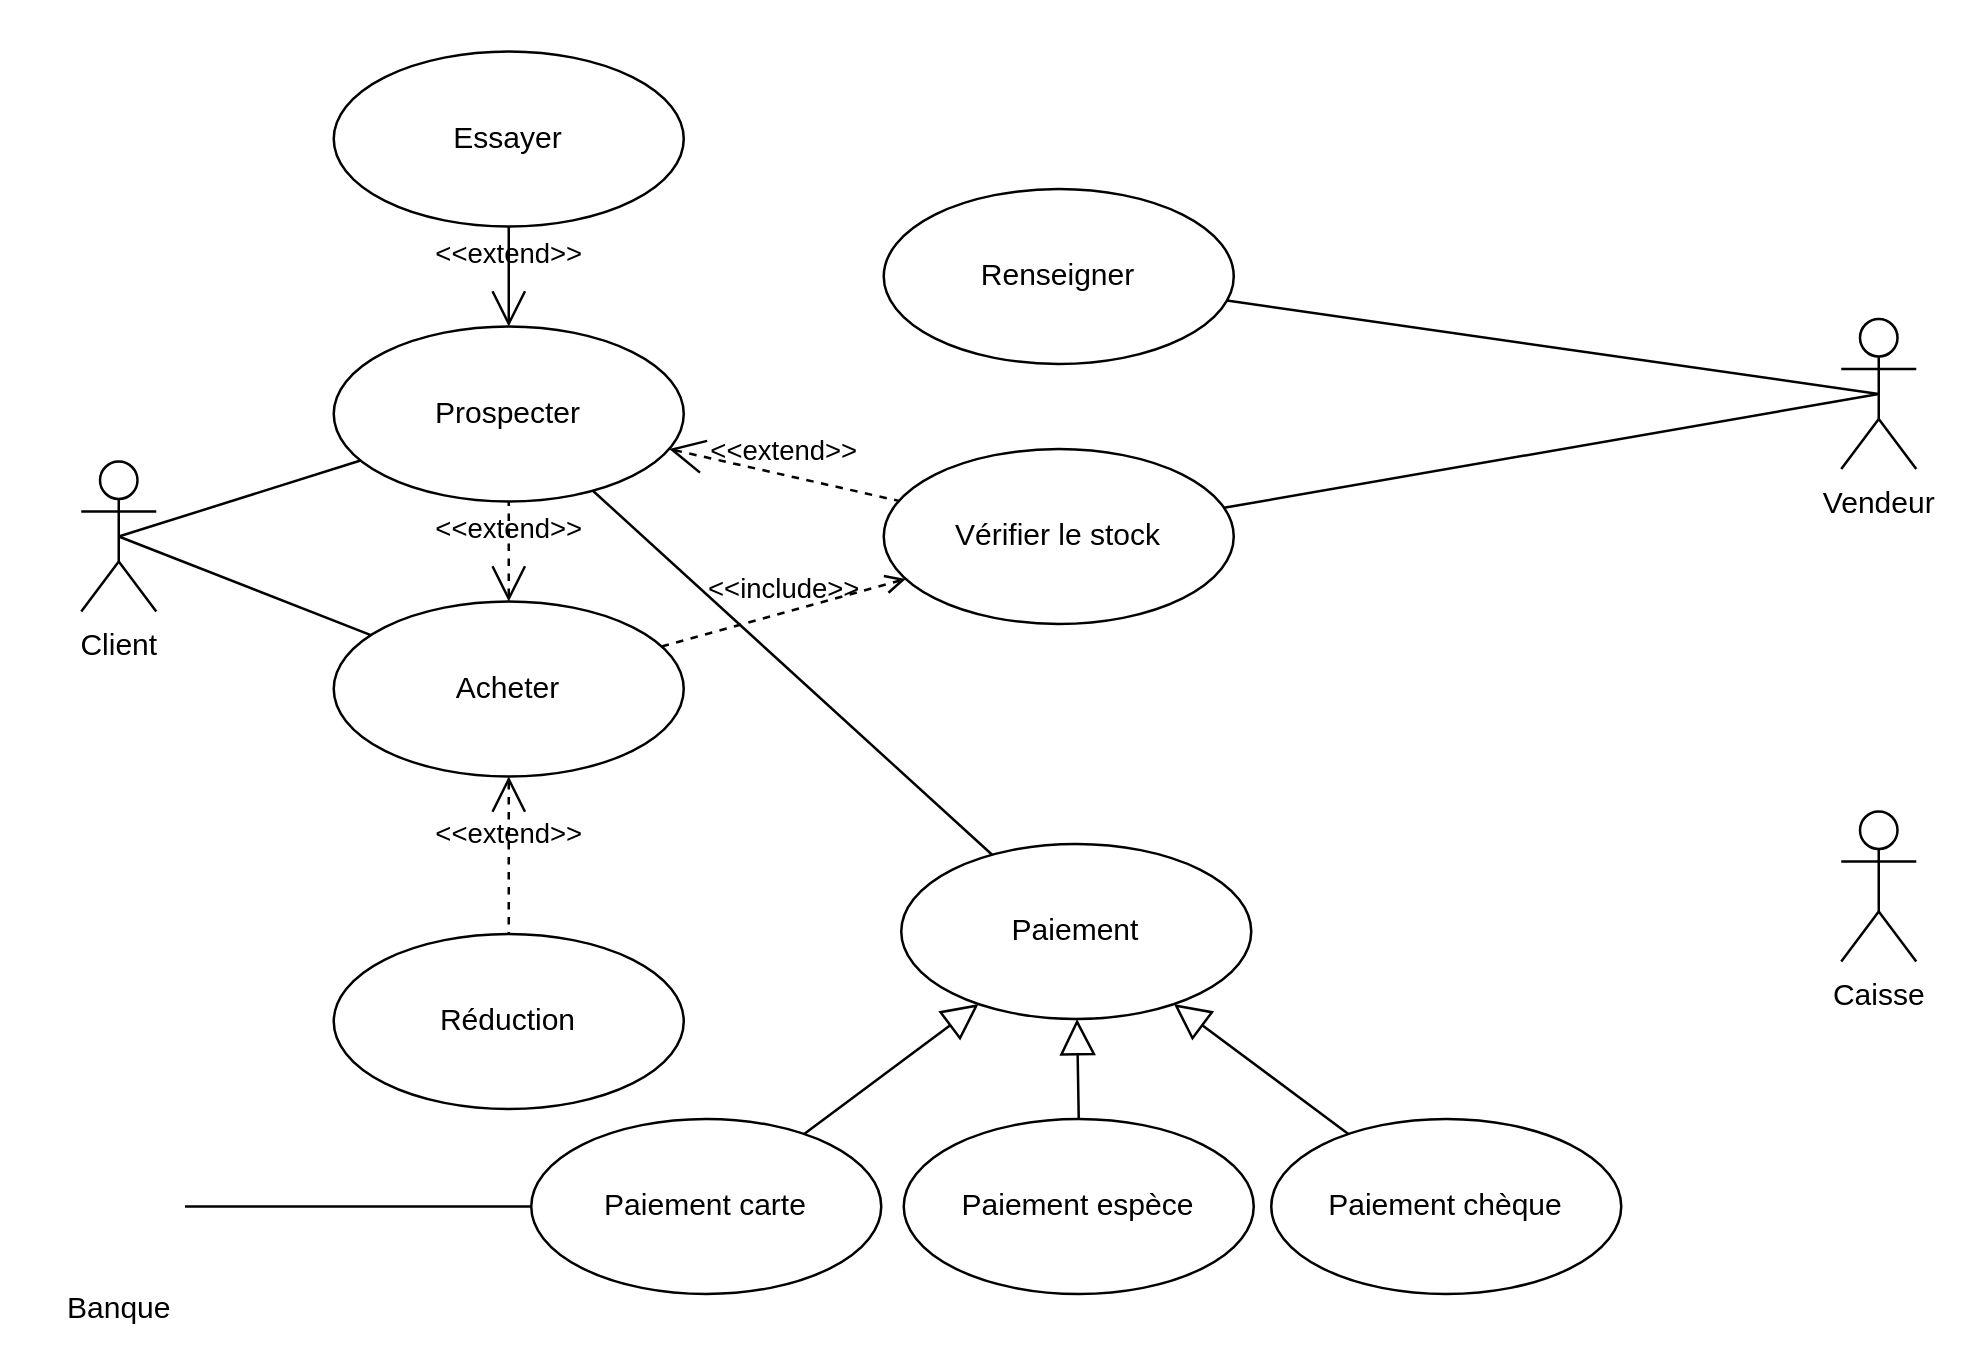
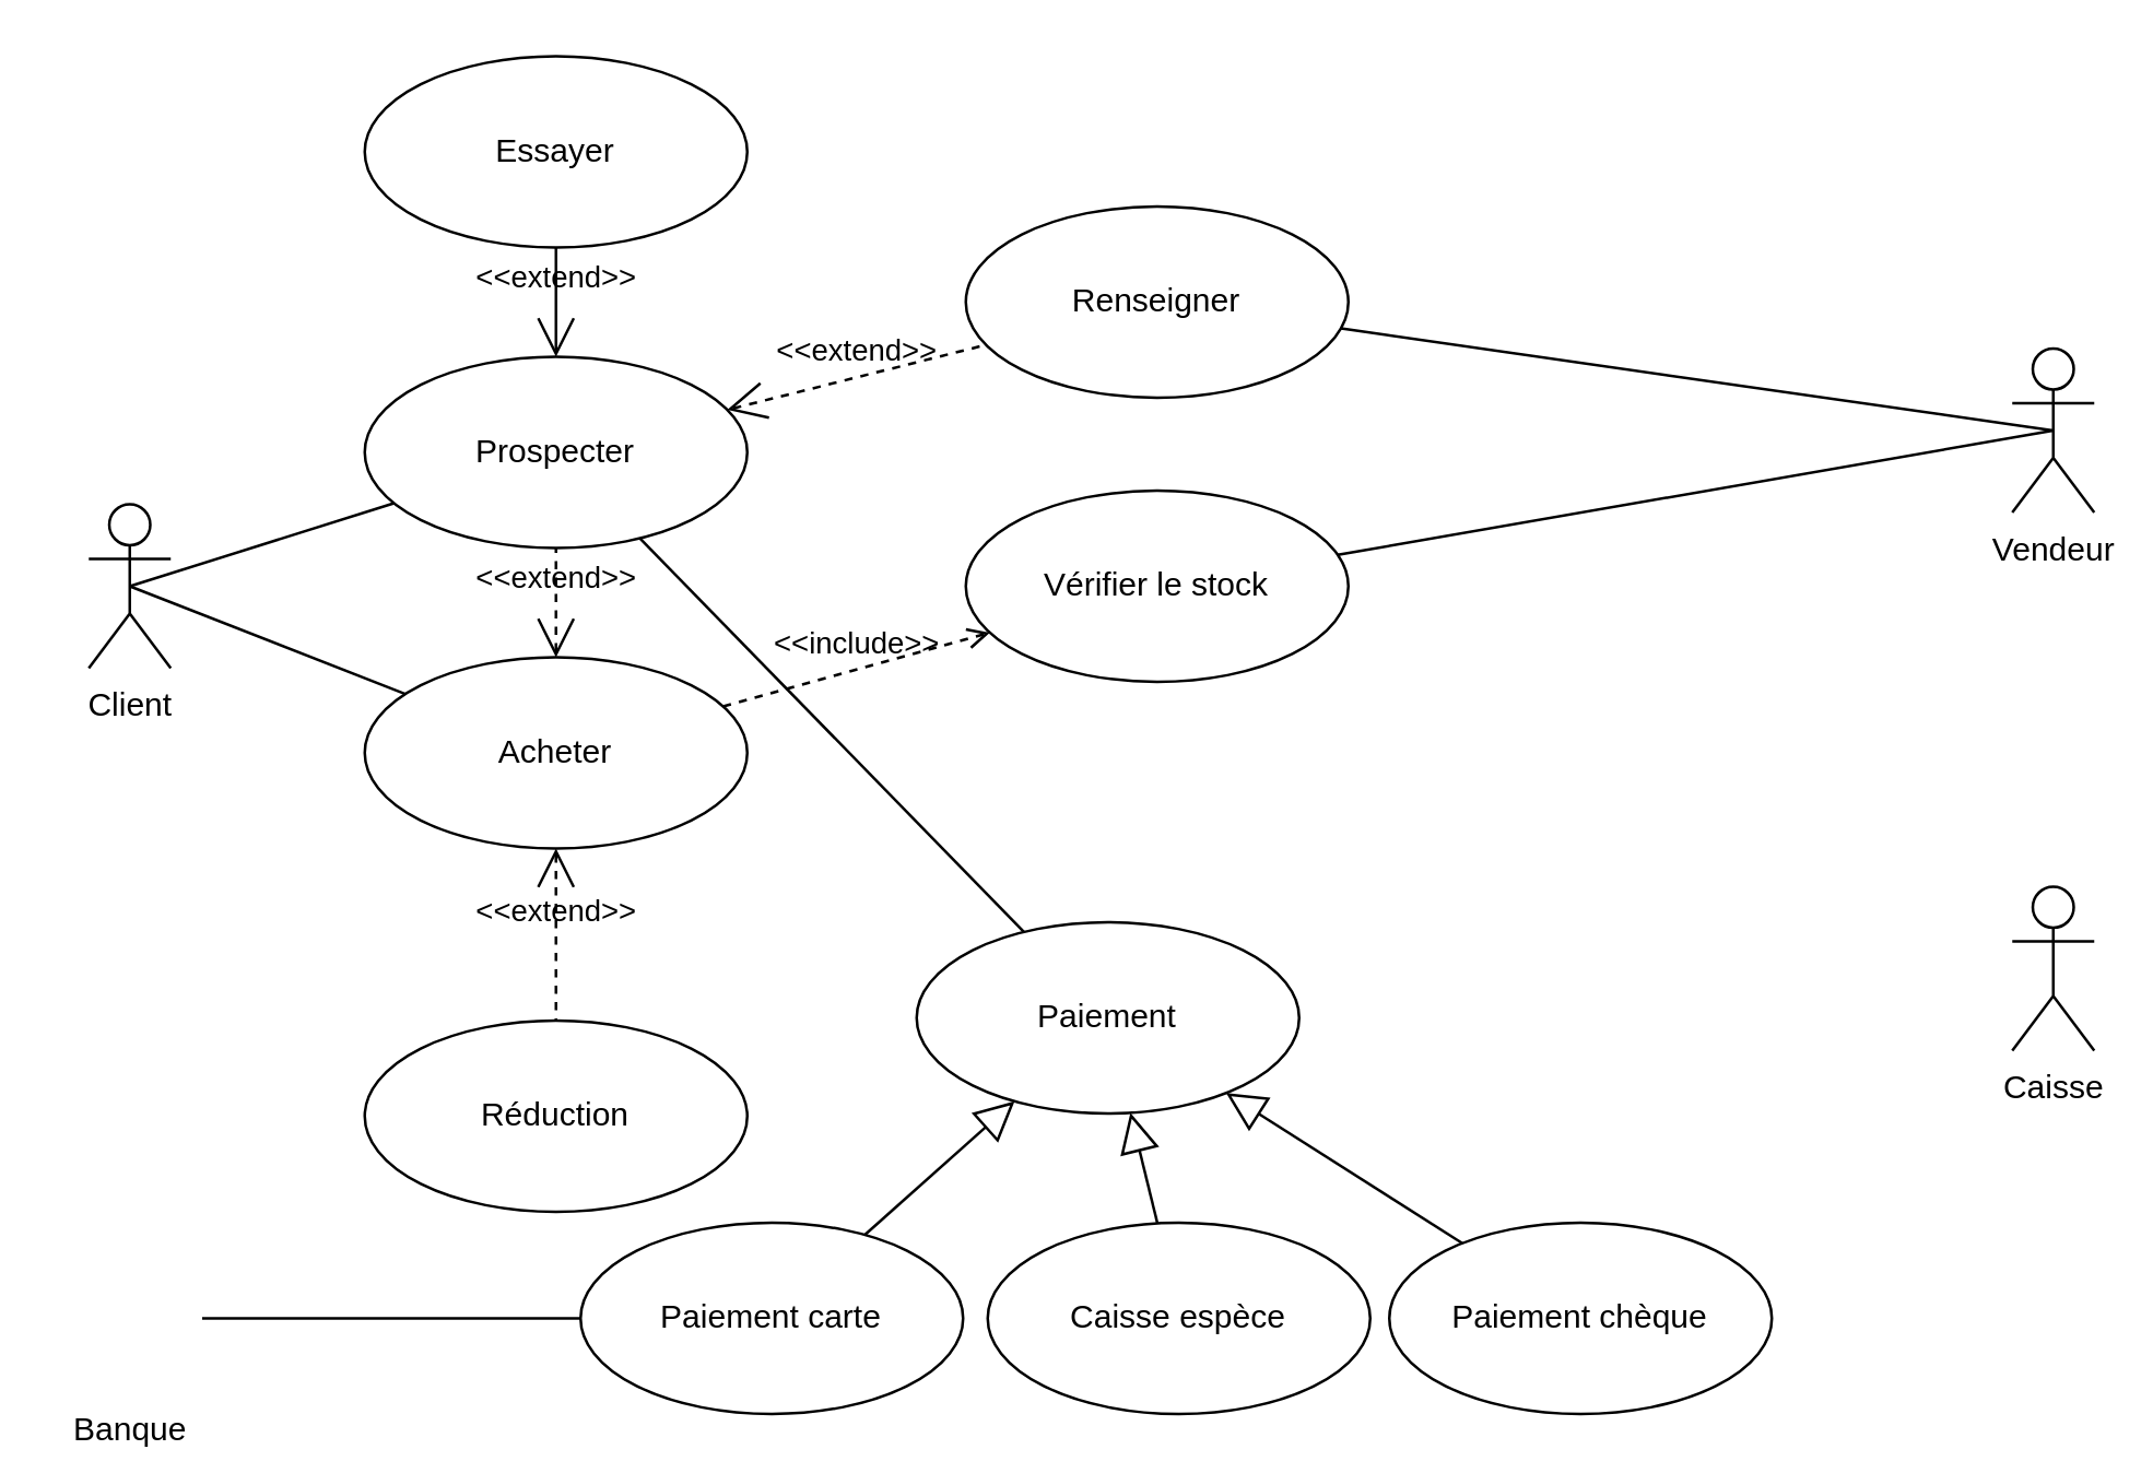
- <mxCell id="22" value="&amp;lt;&amp;lt;extend&amp;gt;&amp;gt;" style="edgeStyle=none;html=1;startArrow=open;endArrow=none;startSize=12;verticalAlign=bottom;dashed=1;labelBackgroundColor=none;rounded=0;" edge="1" parent="1" source="6" target="10"><mxGeometry width="160" relative="1" as="geometry"><mxPoint x="296" y="150" as="sourcePoint" /><mxPoint x="213" y="100" as="targetPoint" /></mxGeometry></mxCell>
+ <mxCell id="22" value="&amp;lt;&amp;lt;extend&amp;gt;&amp;gt;" style="edgeStyle=none;html=1;startArrow=open;endArrow=none;startSize=12;verticalAlign=bottom;dashed=1;labelBackgroundColor=none;rounded=0;" edge="1" parent="1" source="6" target="7"><mxGeometry width="160" relative="1" as="geometry"><mxPoint x="296" y="150" as="sourcePoint" /><mxPoint x="213" y="100" as="targetPoint" /></mxGeometry></mxCell>
- <mxCell id="12" value="Paiement" style="ellipse;whiteSpace=wrap;html=1;" vertex="1" parent="1"><mxGeometry x="360" y="337" width="140" height="70" as="geometry" /></mxCell>
+ <mxCell id="12" value="Paiement" style="ellipse;whiteSpace=wrap;html=1;" vertex="1" parent="1"><mxGeometry x="335" y="337" width="140" height="70" as="geometry" /></mxCell>
- <mxCell id="14" value="Paiement espèce" style="ellipse;whiteSpace=wrap;html=1;" vertex="1" parent="1"><mxGeometry x="361" y="447" width="140" height="70" as="geometry" /></mxCell>
+ <mxCell id="14" value="Caisse espèce" style="ellipse;whiteSpace=wrap;html=1;" vertex="1" parent="1"><mxGeometry x="361" y="447" width="140" height="70" as="geometry" /></mxCell>
